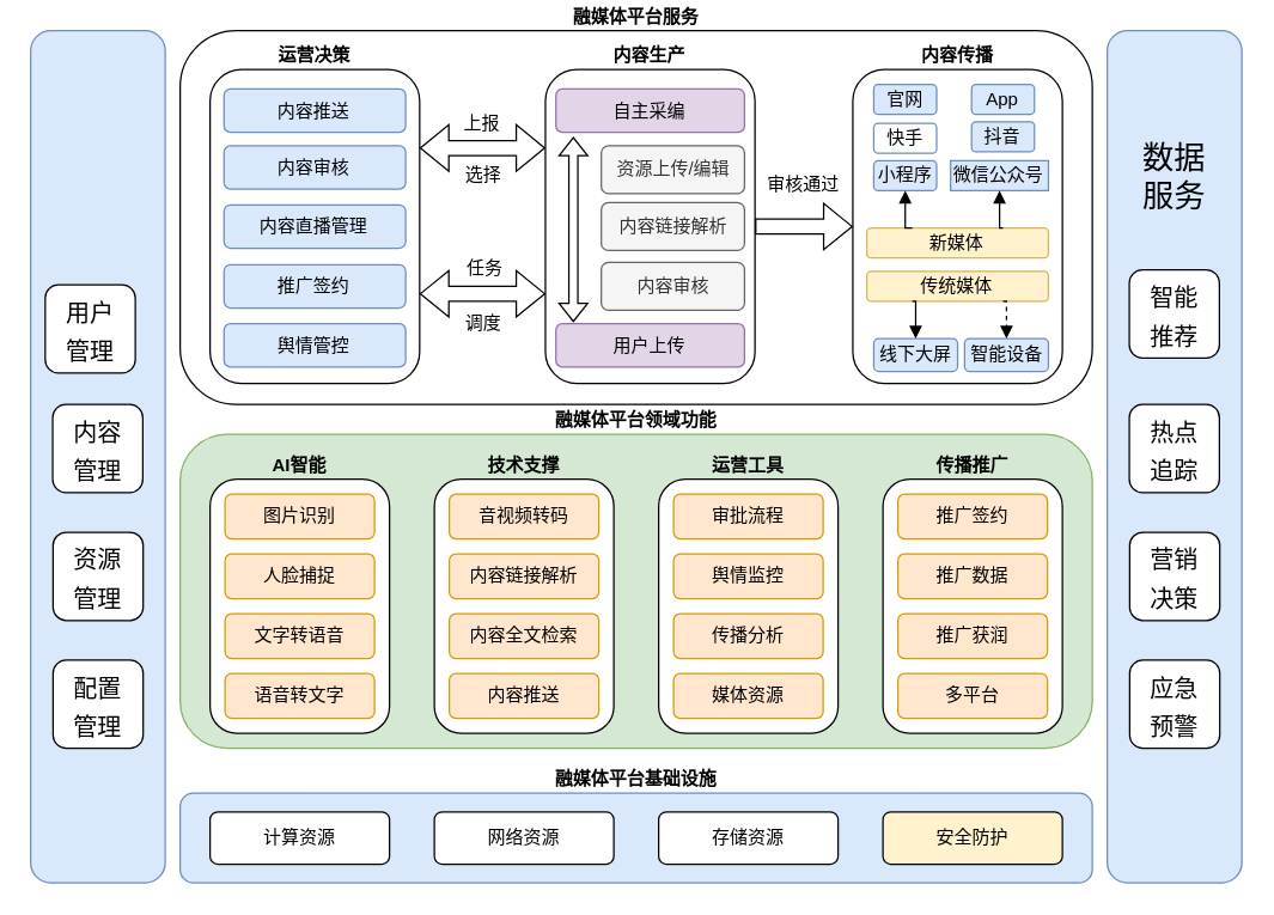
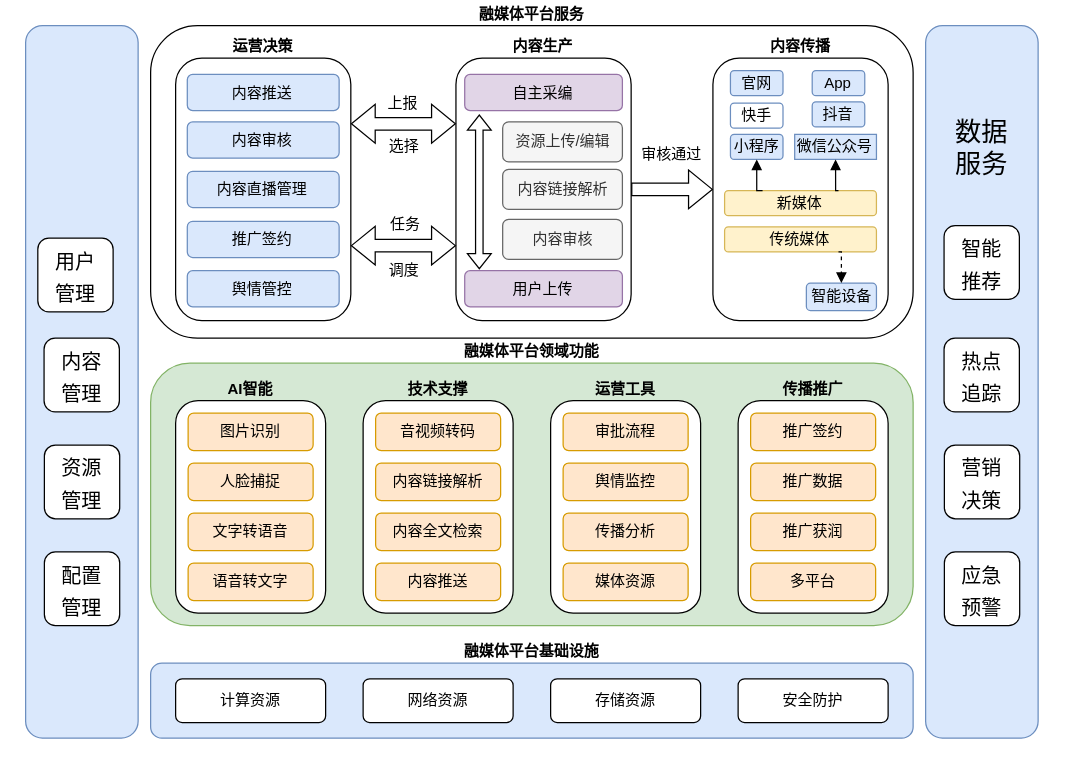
- <mxCell id="54" style="edgeStyle=orthogonalEdgeStyle;rounded=0;orthogonalLoop=1;jettySize=auto;html=1;exitX=0.25;exitY=1;exitDx=0;exitDy=0;entryX=0.5;entryY=0;entryDx=0;entryDy=0;startArrow=none;startFill=0;endArrow=block;" parent="33" source="46" target="53" edge="1"><mxGeometry relative="1" as="geometry" /></mxCell>
- <mxCell id="53" value="线下大屏" style="rounded=1;whiteSpace=wrap;html=1;fillColor=#dae8fc;strokeColor=#6c8ebf;" parent="33" vertex="1"><mxGeometry x="443.852" y="180" width="56.066" height="22" as="geometry" /></mxCell>
- <mxCell id="6" value="安全防护" style="rounded=1;whiteSpace=wrap;html=1;fillColor=#fff2cc;" parent="1" vertex="1"><mxGeometry x="590" y="542.5" width="120" height="35" as="geometry" /></mxCell>
+ <mxCell id="6" value="安全防护" style="rounded=1;whiteSpace=wrap;html=1;" parent="1" vertex="1"><mxGeometry x="590" y="542.5" width="120" height="35" as="geometry" /></mxCell>
